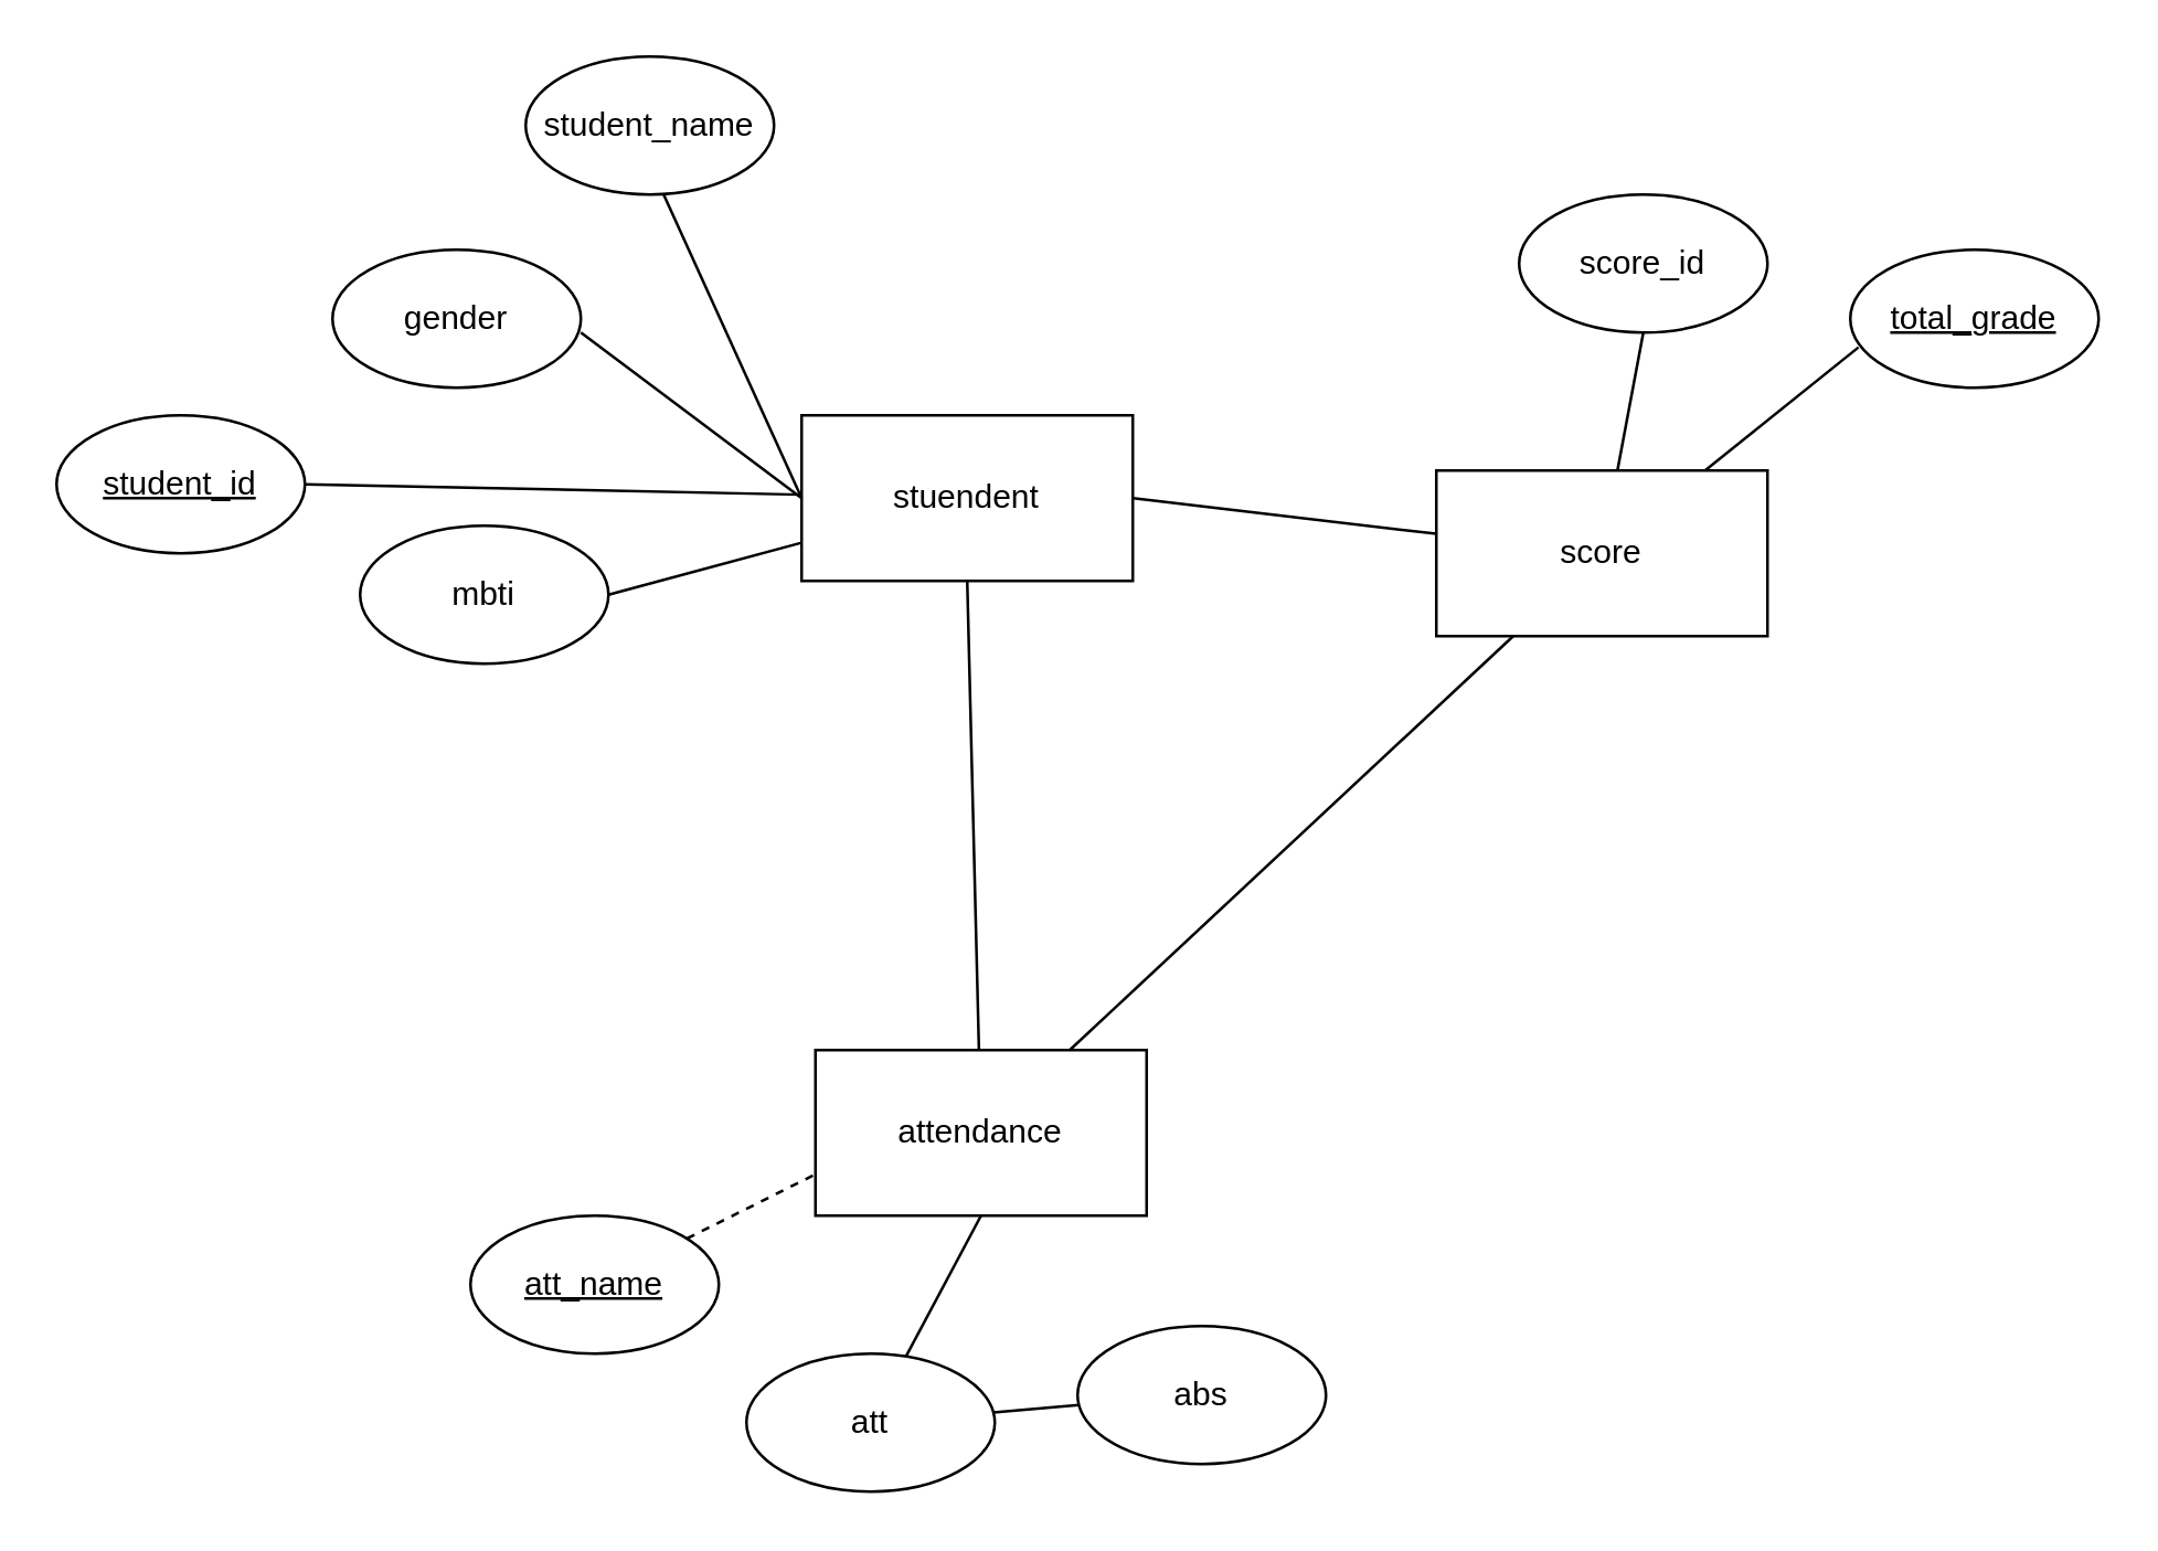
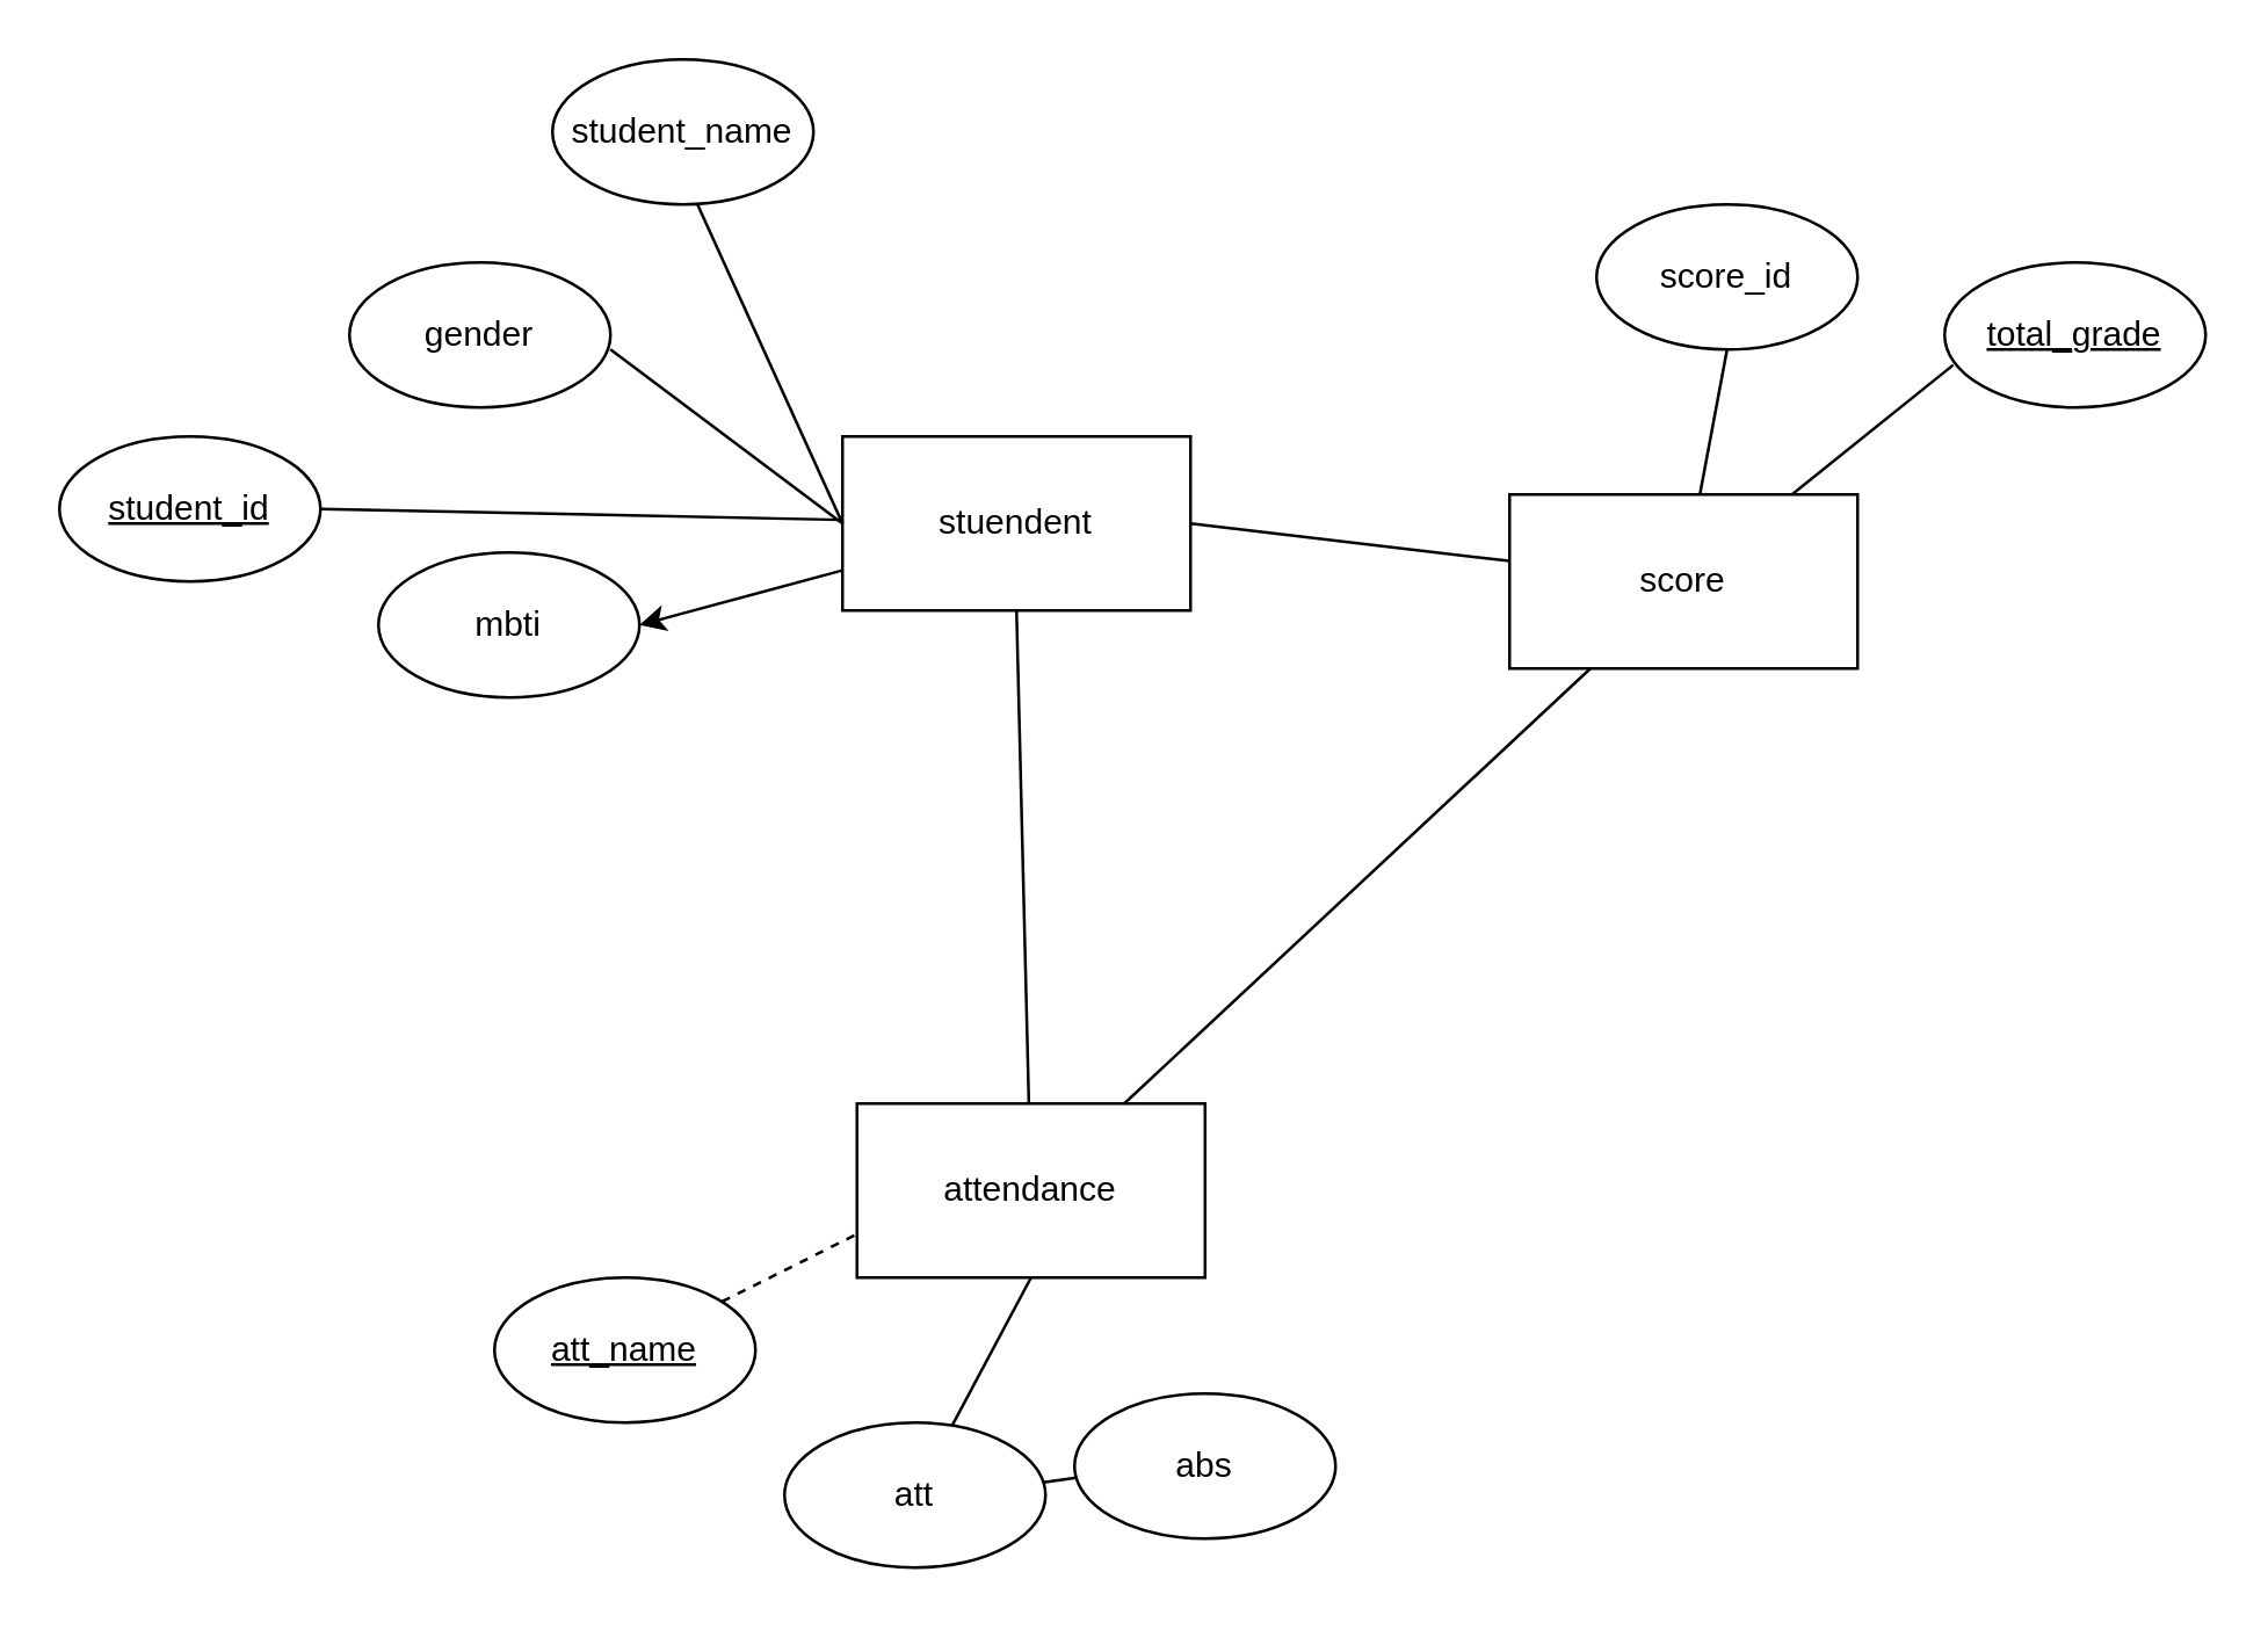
- <mxCell id="17" value="" style="endArrow=none;html=1;rounded=0;entryX=1;entryY=0.5;entryDx=0;entryDy=0;" edge="1" parent="1" source="2" target="7"><mxGeometry width="50" height="50" relative="1" as="geometry"><mxPoint x="290" y="200" as="sourcePoint" /><mxPoint x="120" y="185" as="targetPoint" /></mxGeometry></mxCell>
+ <mxCell id="17" value="" style="endArrow=classic;html=1;rounded=0;entryX=1;entryY=0.5;entryDx=0;entryDy=0;" edge="1" parent="1" source="2" target="7"><mxGeometry width="50" height="50" relative="1" as="geometry"><mxPoint x="290" y="200" as="sourcePoint" /><mxPoint x="120" y="185" as="targetPoint" /></mxGeometry></mxCell>
- <mxCell id="11" value="abs" style="ellipse;whiteSpace=wrap;html=1;" vertex="1" parent="1"><mxGeometry x="390" y="480" width="90" height="50" as="geometry" /></mxCell>
+ <mxCell id="11" value="abs" style="ellipse;whiteSpace=wrap;html=1;" vertex="1" parent="1"><mxGeometry x="370" y="480" width="90" height="50" as="geometry" /></mxCell>
